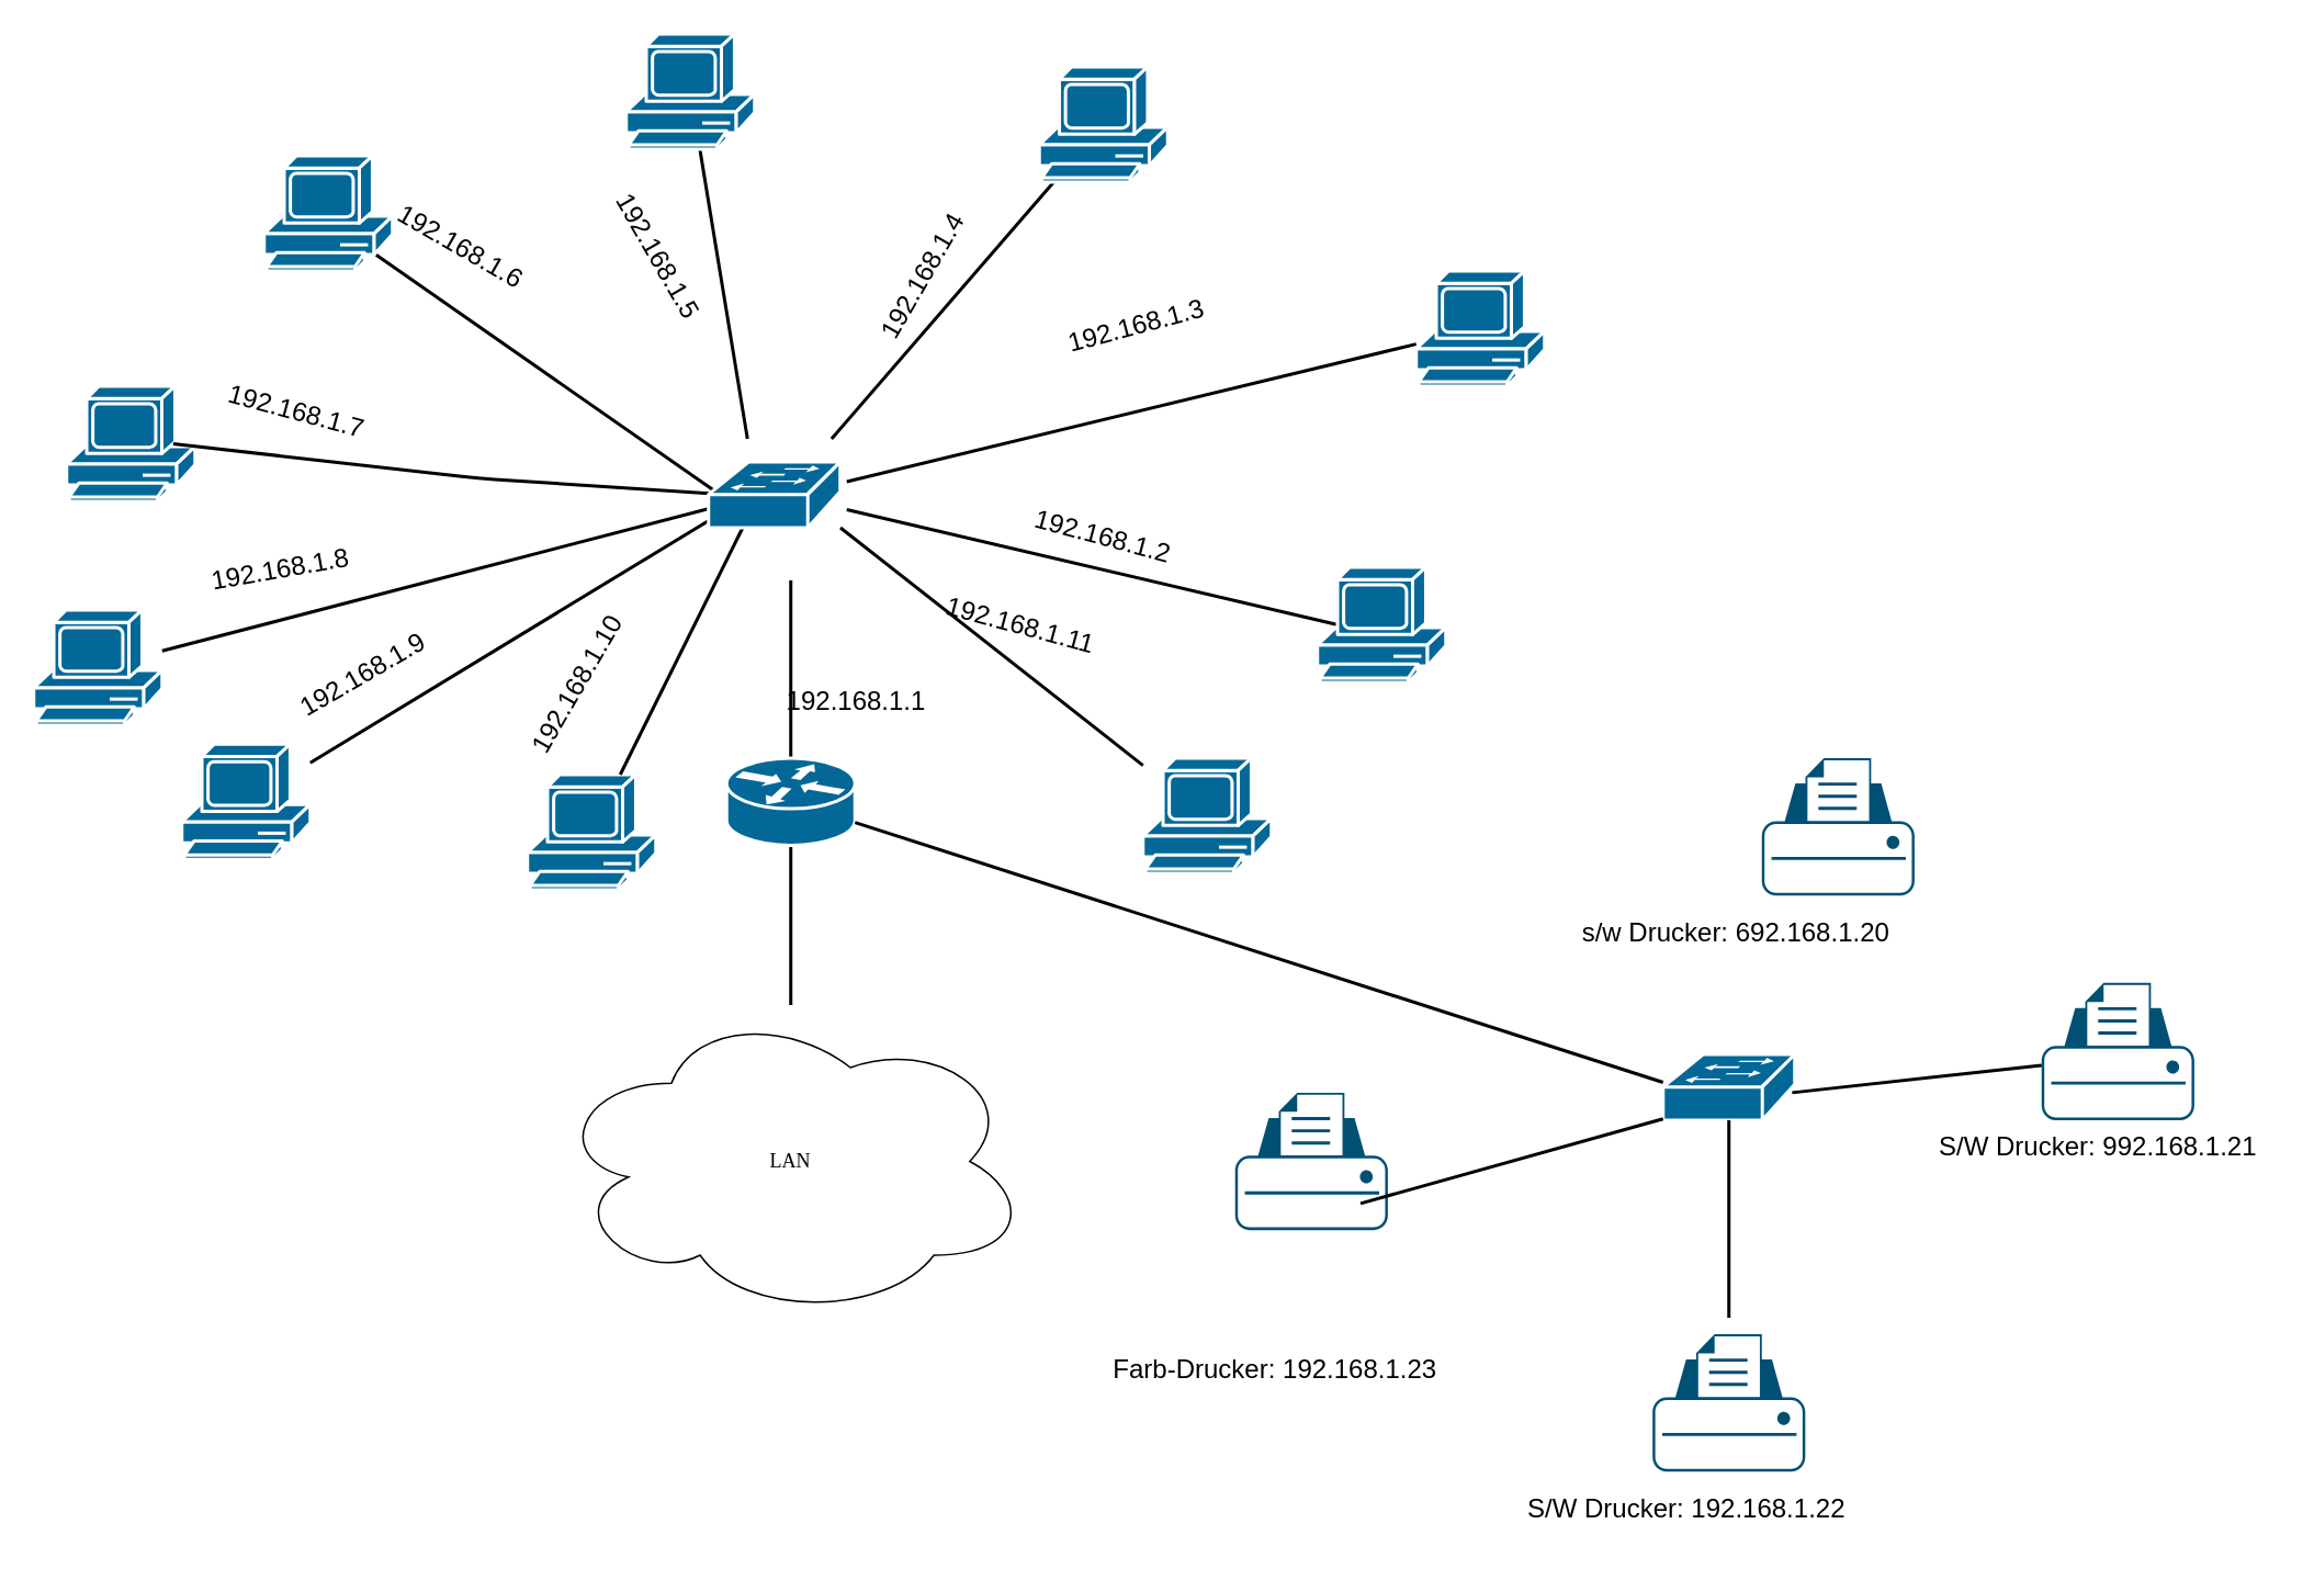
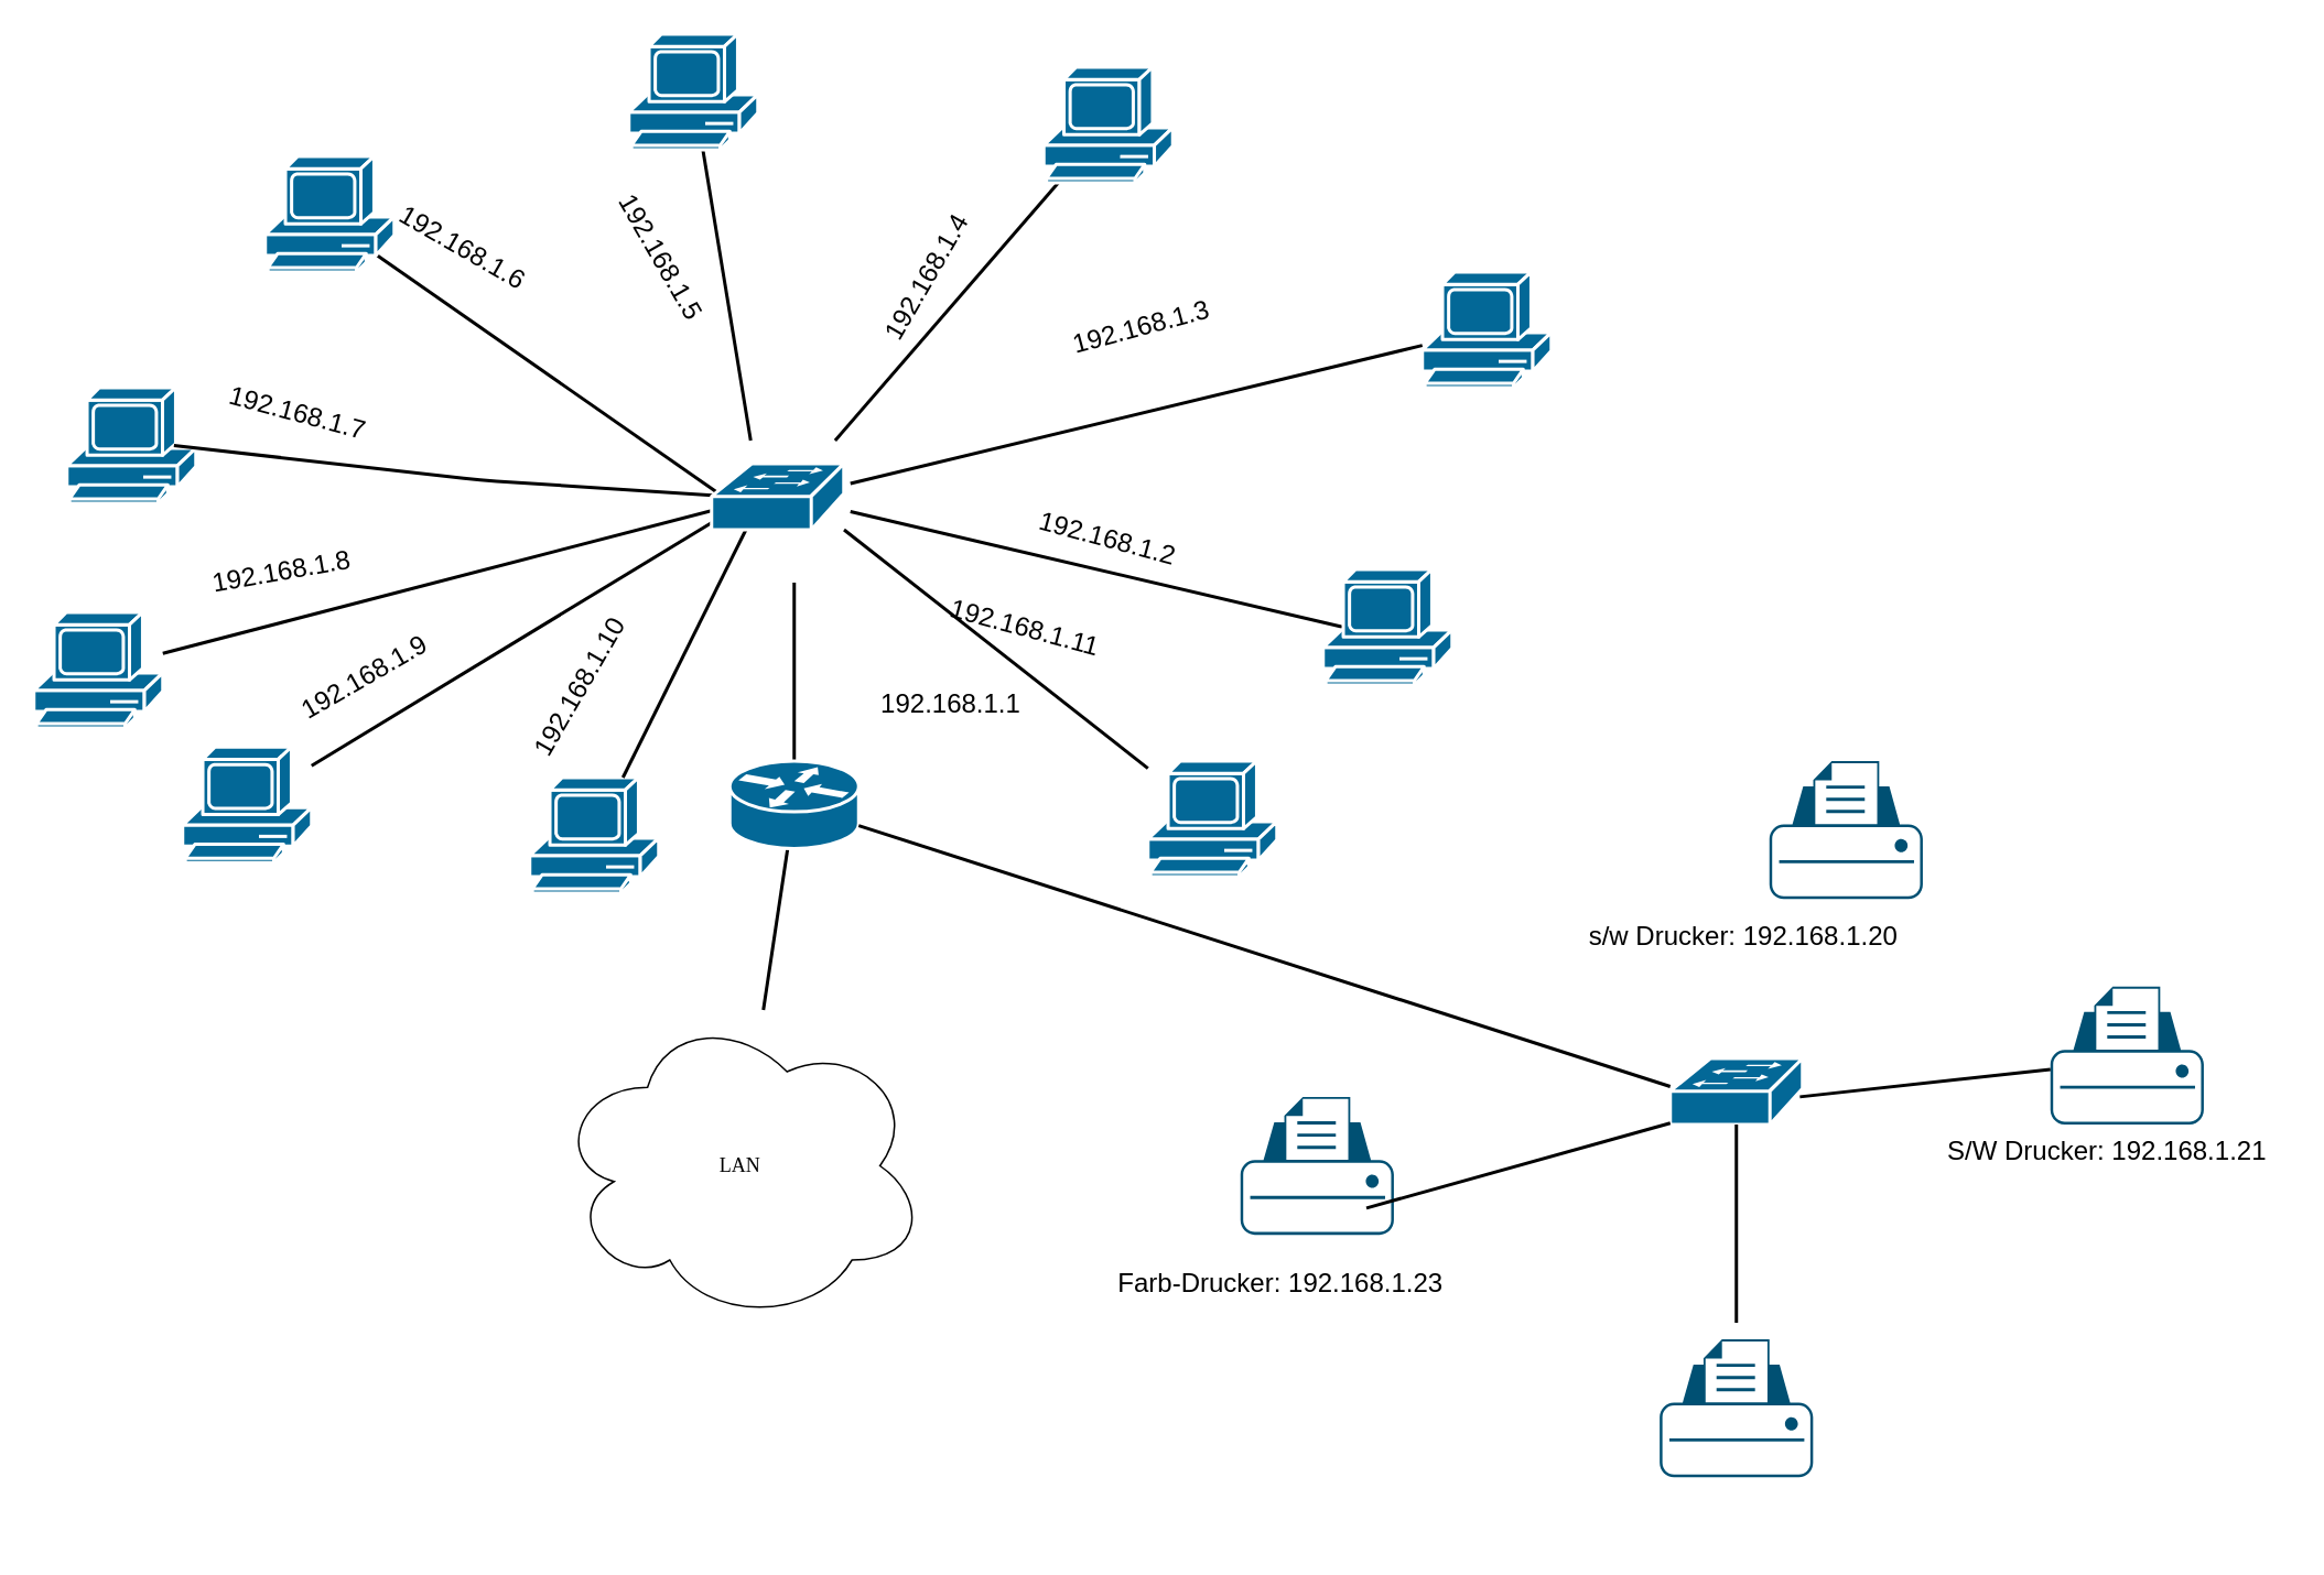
- <mxCell id="11" value="192.168.1.1" style="text;html=1;align=center;verticalAlign=middle;whiteSpace=wrap;rounded=0;fontSize=16;" vertex="1" parent="1"><mxGeometry x="490" y="410" width="60" height="30" as="geometry" /></mxCell>
+ <mxCell id="11" value="192.168.1.1" style="text;html=1;align=center;verticalAlign=middle;whiteSpace=wrap;rounded=0;fontSize=16;" vertex="1" parent="1"><mxGeometry x="545" y="410" width="60" height="30" as="geometry" /></mxCell>
- <mxCell id="47" value="s/w Drucker:&amp;nbsp;692.168.1.20" style="text;html=1;align=center;verticalAlign=middle;resizable=0;points=[];autosize=1;strokeColor=none;fillColor=none;fontSize=16;" vertex="1" parent="1"><mxGeometry x="949" y="551" width="210" height="30" as="geometry" /></mxCell>
+ <mxCell id="47" value="s/w Drucker:&amp;nbsp;192.168.1.20" style="text;html=1;align=center;verticalAlign=middle;resizable=0;points=[];autosize=1;strokeColor=none;fillColor=none;fontSize=16;" vertex="1" parent="1"><mxGeometry x="949" y="551" width="210" height="30" as="geometry" /></mxCell>
- <mxCell id="48" value="S/W Drucker:&amp;nbsp;992.168.1.21" style="text;html=1;align=center;verticalAlign=middle;resizable=0;points=[];autosize=1;strokeColor=none;fillColor=none;fontSize=16;" vertex="1" parent="1"><mxGeometry x="1164" y="681" width="220" height="30" as="geometry" /></mxCell>
+ <mxCell id="48" value="S/W Drucker:&amp;nbsp;192.168.1.21" style="text;html=1;align=center;verticalAlign=middle;resizable=0;points=[];autosize=1;strokeColor=none;fillColor=none;fontSize=16;" vertex="1" parent="1"><mxGeometry x="1164" y="681" width="220" height="30" as="geometry" /></mxCell>
- <mxCell id="8" value="LAN" style="ellipse;shape=cloud;whiteSpace=wrap;html=1;rounded=0;shadow=0;comic=0;strokeWidth=1;fontFamily=Verdana;fontSize=12;" parent="1" vertex="1"><mxGeometry x="335" y="610" width="290" height="190" as="geometry" /></mxCell>
+ <mxCell id="8" value="LAN" style="ellipse;shape=cloud;whiteSpace=wrap;html=1;rounded=0;shadow=0;comic=0;strokeWidth=1;fontFamily=Verdana;fontSize=12;" parent="1" vertex="1"><mxGeometry x="335" y="610" width="225" height="190" as="geometry" /></mxCell>
- <mxCell id="50" value="Farb-Drucker:&amp;nbsp;192.168.1.23" style="text;html=1;align=center;verticalAlign=middle;resizable=0;points=[];autosize=1;strokeColor=none;fillColor=none;fontSize=16;" vertex="1" parent="1"><mxGeometry x="664" y="816" width="220" height="30" as="geometry" /></mxCell>
+ <mxCell id="50" value="Farb-Drucker:&amp;nbsp;192.168.1.23" style="text;html=1;align=center;verticalAlign=middle;resizable=0;points=[];autosize=1;strokeColor=none;fillColor=none;fontSize=16;" vertex="1" parent="1"><mxGeometry x="664" y="761" width="220" height="30" as="geometry" /></mxCell>
- <mxCell id="49" value="S/W Drucker:&amp;nbsp;192.168.1.22" style="text;html=1;align=center;verticalAlign=middle;resizable=0;points=[];autosize=1;strokeColor=none;fillColor=none;fontSize=16;" vertex="1" parent="1"><mxGeometry x="914" y="901" width="220" height="30" as="geometry" /></mxCell>
